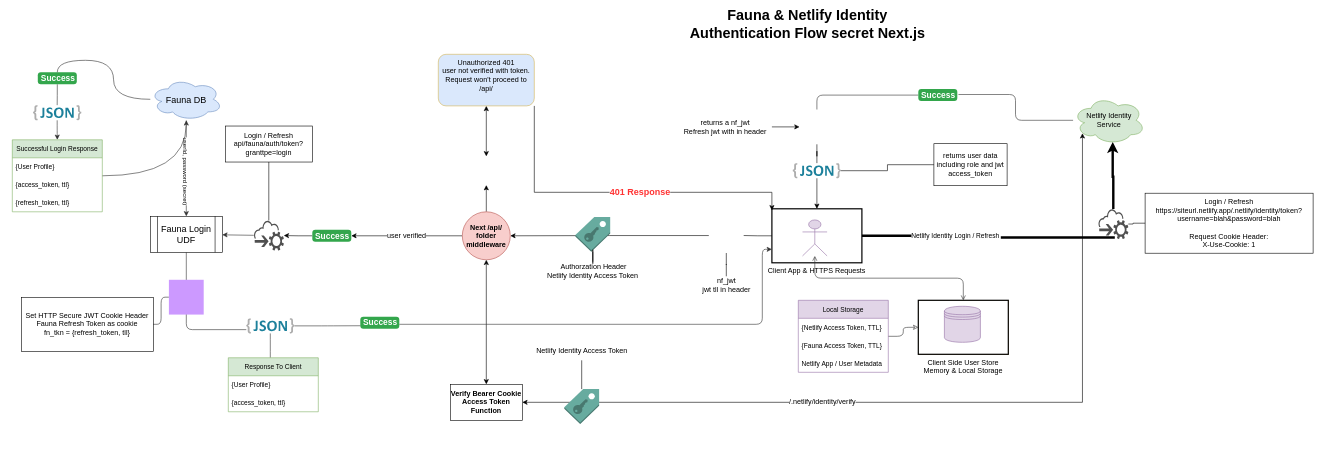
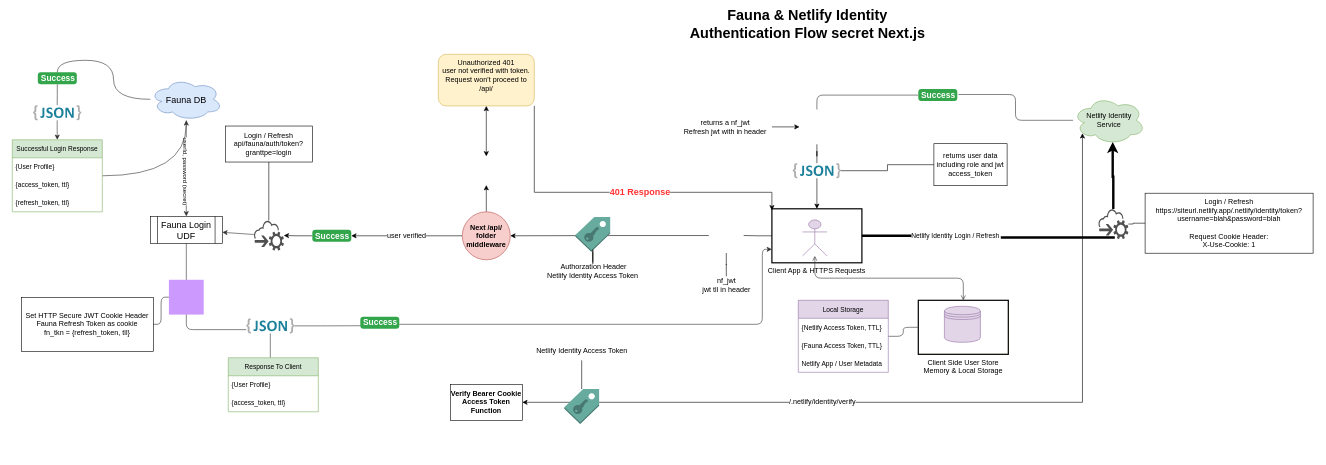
- <mxCell id="45" value="Unauthorized 401&lt;br&gt;user not verified with token. Request won't proceed to /api/" style="rounded=1;whiteSpace=wrap;html=1;verticalAlign=top;labelBackgroundColor=none;strokeWidth=1;fillColor=#dae8fc;strokeColor=#d6b656;" vertex="1" parent="1"><mxGeometry x="730" y="90" width="160" height="86" as="geometry" /></mxCell>
+ <mxCell id="45" value="Unauthorized 401&lt;br&gt;user not verified with token. Request won't proceed to /api/" style="rounded=1;whiteSpace=wrap;html=1;verticalAlign=top;labelBackgroundColor=none;strokeWidth=1;fillColor=#fff2cc;strokeColor=#d6b656;" vertex="1" parent="1"><mxGeometry x="730" y="90" width="160" height="86" as="geometry" /></mxCell>
- <mxCell id="56" value="Fauna Login UDF" style="shape=process;whiteSpace=wrap;html=1;backgroundOutline=1;labelBackgroundColor=none;fontSize=15;fontColor=default;strokeColor=default;strokeWidth=1;fillColor=none;gradientColor=#F7F7F7;" vertex="1" parent="1"><mxGeometry x="250" y="360" width="120" height="60" as="geometry" /></mxCell>
+ <mxCell id="56" value="Fauna Login UDF" style="shape=process;whiteSpace=wrap;html=1;backgroundOutline=1;labelBackgroundColor=none;fontSize=15;fontColor=default;strokeColor=default;strokeWidth=1;fillColor=none;gradientColor=#F7F7F7;" vertex="1" parent="1"><mxGeometry x="250" y="360" width="120" height="45" as="geometry" /></mxCell>
- <mxCell id="90" style="edgeStyle=elbowEdgeStyle;rounded=1;orthogonalLoop=1;jettySize=auto;html=1;fontSize=10;fontColor=default;startArrow=none;startFill=0;endArrow=classic;endFill=0;strokeColor=#333333;strokeWidth=1;" edge="1" parent="1" source="91" target="50"><mxGeometry relative="1" as="geometry" /></mxCell>
+ <mxCell id="90" style="edgeStyle=elbowEdgeStyle;rounded=1;orthogonalLoop=1;jettySize=auto;html=1;fontSize=10;fontColor=default;startArrow=none;startFill=0;endArrow=none;endFill=0;strokeColor=#333333;strokeWidth=1;" edge="1" parent="1" source="91" target="50"><mxGeometry relative="1" as="geometry" /></mxCell>
- <mxCell id="27" value="" style="edgeStyle=orthogonalEdgeStyle;rounded=0;orthogonalLoop=1;jettySize=auto;html=1;fontSize=12;startArrow=classic;startFill=1;" edge="1" parent="1" source="25" target="26"><mxGeometry relative="1" as="geometry" /></mxCell>
